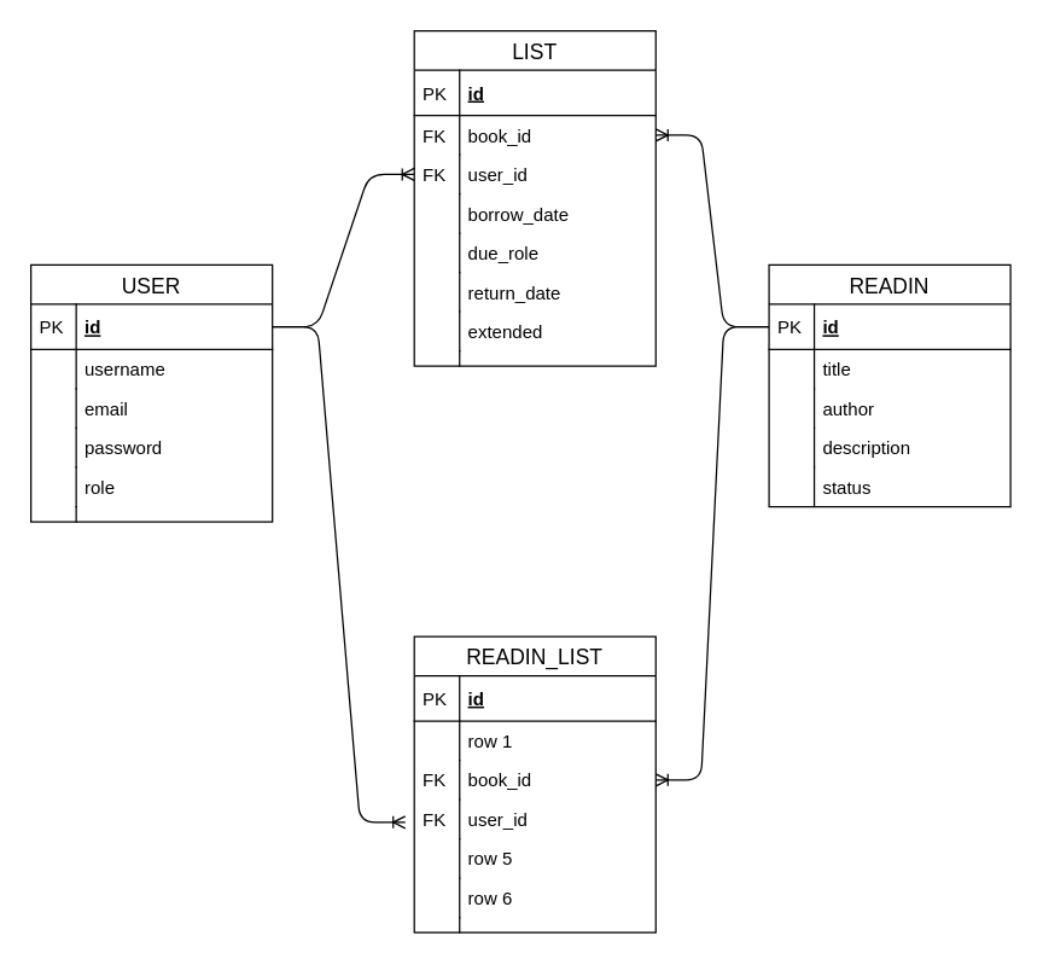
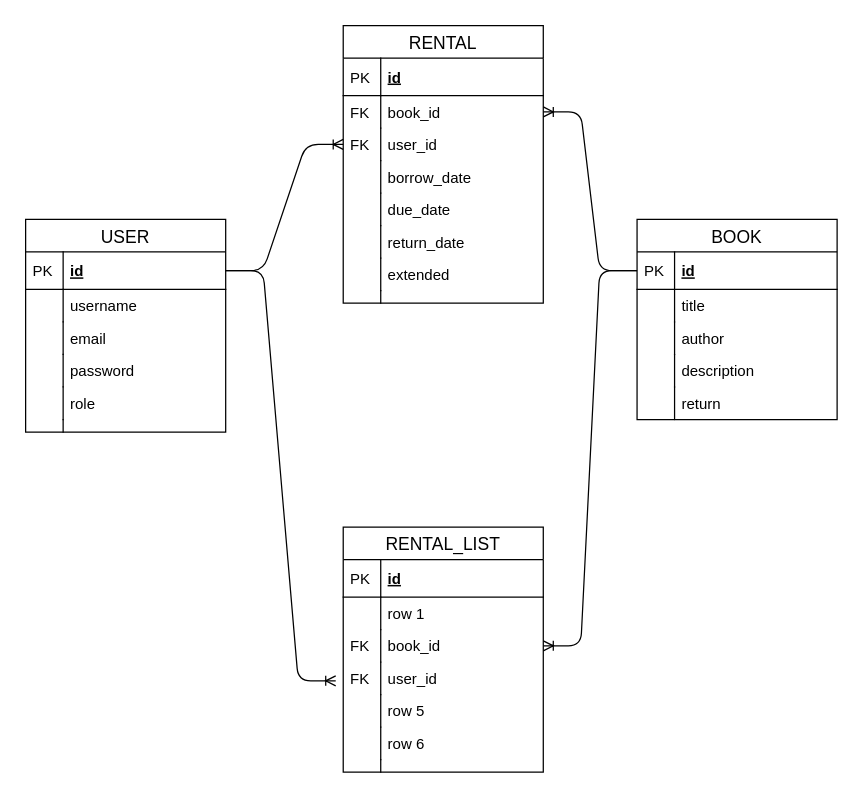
- <mxCell id="2" value="LIST" style="swimlane;fontStyle=0;childLayout=stackLayout;horizontal=1;startSize=26;horizontalStack=0;resizeParent=1;resizeParentMax=0;resizeLast=0;collapsible=1;marginBottom=0;align=center;fontSize=14;" vertex="1" parent="1"><mxGeometry x="274" y="20" width="160" height="222" as="geometry" /></mxCell>
+ <mxCell id="2" value="RENTAL" style="swimlane;fontStyle=0;childLayout=stackLayout;horizontal=1;startSize=26;horizontalStack=0;resizeParent=1;resizeParentMax=0;resizeLast=0;collapsible=1;marginBottom=0;align=center;fontSize=14;" vertex="1" parent="1"><mxGeometry x="274" y="20" width="160" height="222" as="geometry" /></mxCell>
- <mxCell id="11" value="due_role" style="shape=partialRectangle;top=0;left=0;right=0;bottom=0;align=left;verticalAlign=top;fillColor=none;spacingLeft=34;spacingRight=4;overflow=hidden;rotatable=0;points=[[0,0.5],[1,0.5]];portConstraint=eastwest;dropTarget=0;fontSize=12;" vertex="1" parent="2"><mxGeometry y="134" width="160" height="26" as="geometry" /></mxCell>
+ <mxCell id="11" value="due_date" style="shape=partialRectangle;top=0;left=0;right=0;bottom=0;align=left;verticalAlign=top;fillColor=none;spacingLeft=34;spacingRight=4;overflow=hidden;rotatable=0;points=[[0,0.5],[1,0.5]];portConstraint=eastwest;dropTarget=0;fontSize=12;" vertex="1" parent="2"><mxGeometry y="134" width="160" height="26" as="geometry" /></mxCell>
- <mxCell id="19" value="READIN" style="swimlane;fontStyle=0;childLayout=stackLayout;horizontal=1;startSize=26;horizontalStack=0;resizeParent=1;resizeParentMax=0;resizeLast=0;collapsible=1;marginBottom=0;align=center;fontSize=14;" vertex="1" parent="1"><mxGeometry x="509" y="175" width="160" height="160" as="geometry" /></mxCell>
+ <mxCell id="19" value="BOOK" style="swimlane;fontStyle=0;childLayout=stackLayout;horizontal=1;startSize=26;horizontalStack=0;resizeParent=1;resizeParentMax=0;resizeLast=0;collapsible=1;marginBottom=0;align=center;fontSize=14;" vertex="1" parent="1"><mxGeometry x="509" y="175" width="160" height="160" as="geometry" /></mxCell>
- <mxCell id="28" value="status" style="shape=partialRectangle;top=0;left=0;right=0;bottom=0;align=left;verticalAlign=top;fillColor=none;spacingLeft=34;spacingRight=4;overflow=hidden;rotatable=0;points=[[0,0.5],[1,0.5]];portConstraint=eastwest;dropTarget=0;fontSize=12;" vertex="1" parent="19"><mxGeometry y="134" width="160" height="26" as="geometry" /></mxCell>
+ <mxCell id="28" value="return" style="shape=partialRectangle;top=0;left=0;right=0;bottom=0;align=left;verticalAlign=top;fillColor=none;spacingLeft=34;spacingRight=4;overflow=hidden;rotatable=0;points=[[0,0.5],[1,0.5]];portConstraint=eastwest;dropTarget=0;fontSize=12;" vertex="1" parent="19"><mxGeometry y="134" width="160" height="26" as="geometry" /></mxCell>
- <mxCell id="43" value="READIN_LIST" style="swimlane;fontStyle=0;childLayout=stackLayout;horizontal=1;startSize=26;horizontalStack=0;resizeParent=1;resizeParentMax=0;resizeLast=0;collapsible=1;marginBottom=0;align=center;fontSize=14;" vertex="1" parent="1"><mxGeometry x="274" y="421" width="160" height="196" as="geometry" /></mxCell>
+ <mxCell id="43" value="RENTAL_LIST" style="swimlane;fontStyle=0;childLayout=stackLayout;horizontal=1;startSize=26;horizontalStack=0;resizeParent=1;resizeParentMax=0;resizeLast=0;collapsible=1;marginBottom=0;align=center;fontSize=14;" vertex="1" parent="1"><mxGeometry x="274" y="421" width="160" height="196" as="geometry" /></mxCell>
